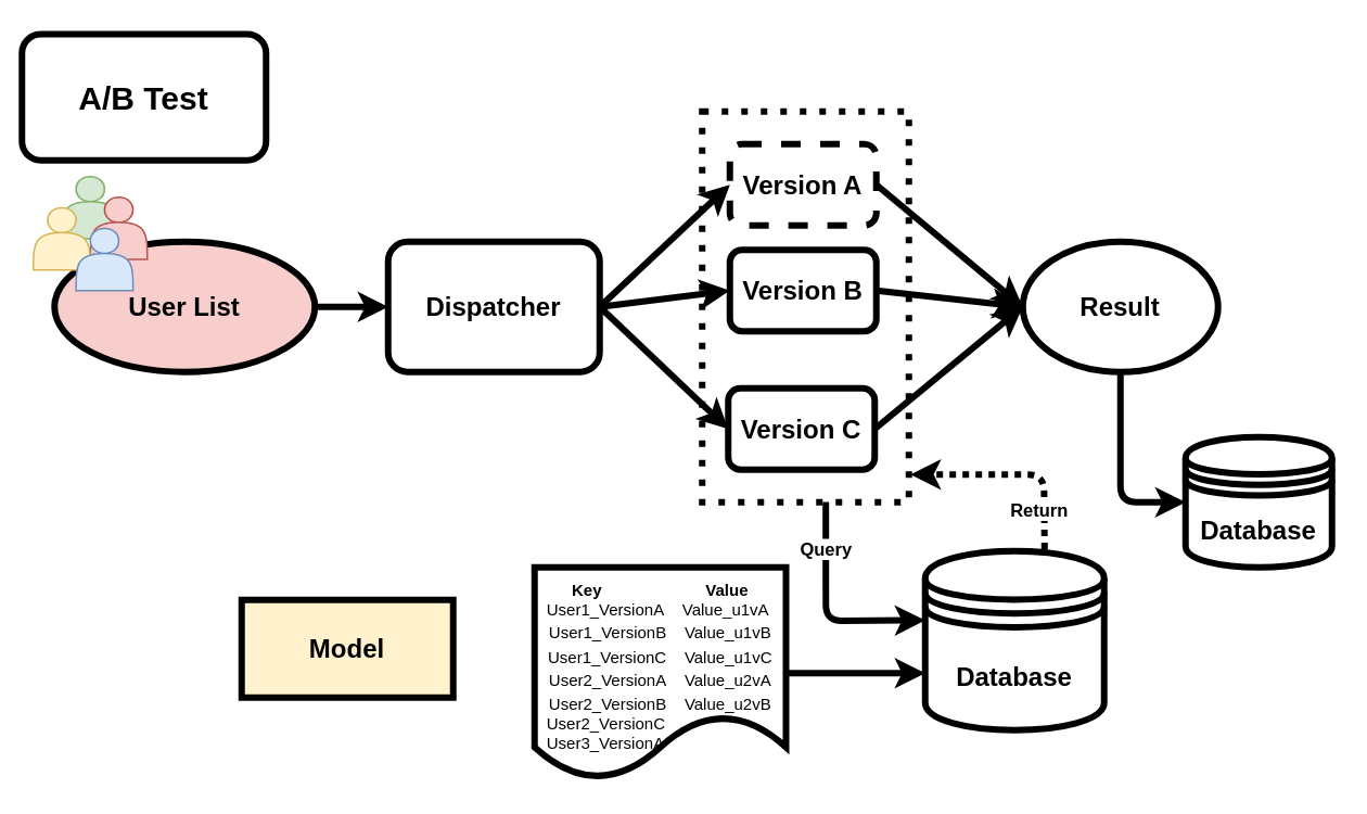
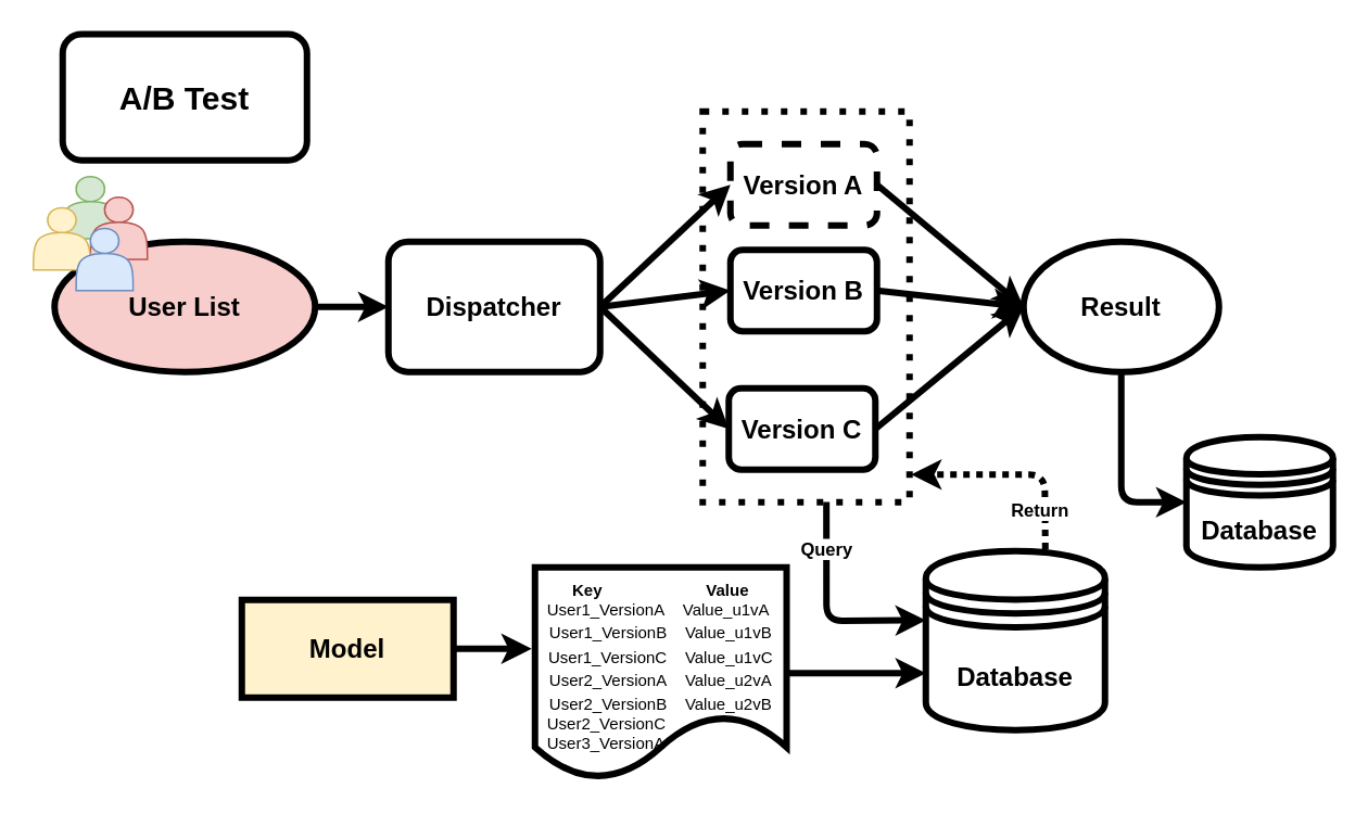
- <mxCell id="17" value="&lt;font style=&quot;font-size: 20px&quot;&gt;&lt;b&gt;A/B Test&lt;/b&gt;&lt;/font&gt;" style="rounded=1;whiteSpace=wrap;html=1;strokeWidth=4;fillColor=none;align=center;" parent="1" vertex="1"><mxGeometry x="13" y="20.5" width="150" height="77.5" as="geometry" /></mxCell>
+ <mxCell id="17" value="&lt;font style=&quot;font-size: 20px&quot;&gt;&lt;b&gt;A/B Test&lt;/b&gt;&lt;/font&gt;" style="rounded=1;whiteSpace=wrap;html=1;strokeWidth=4;fillColor=none;align=center;" parent="1" vertex="1"><mxGeometry x="38" y="20.5" width="150" height="77.5" as="geometry" /></mxCell>
+ <mxCell id="26" value="" style="edgeStyle=orthogonalEdgeStyle;rounded=0;orthogonalLoop=1;jettySize=auto;html=1;strokeWidth=4;exitX=1;exitY=0.5;exitDx=0;exitDy=0;entryX=-0.013;entryY=0.385;entryDx=0;entryDy=0;entryPerimeter=0;" parent="1" source="25" target="24" edge="1"><mxGeometry relative="1" as="geometry"><mxPoint x="421" y="660.5" as="sourcePoint" /><mxPoint x="334" y="458" as="targetPoint" /><Array as="points"><mxPoint x="308" y="398" /><mxPoint x="308" y="398" /></Array></mxGeometry></mxCell>
